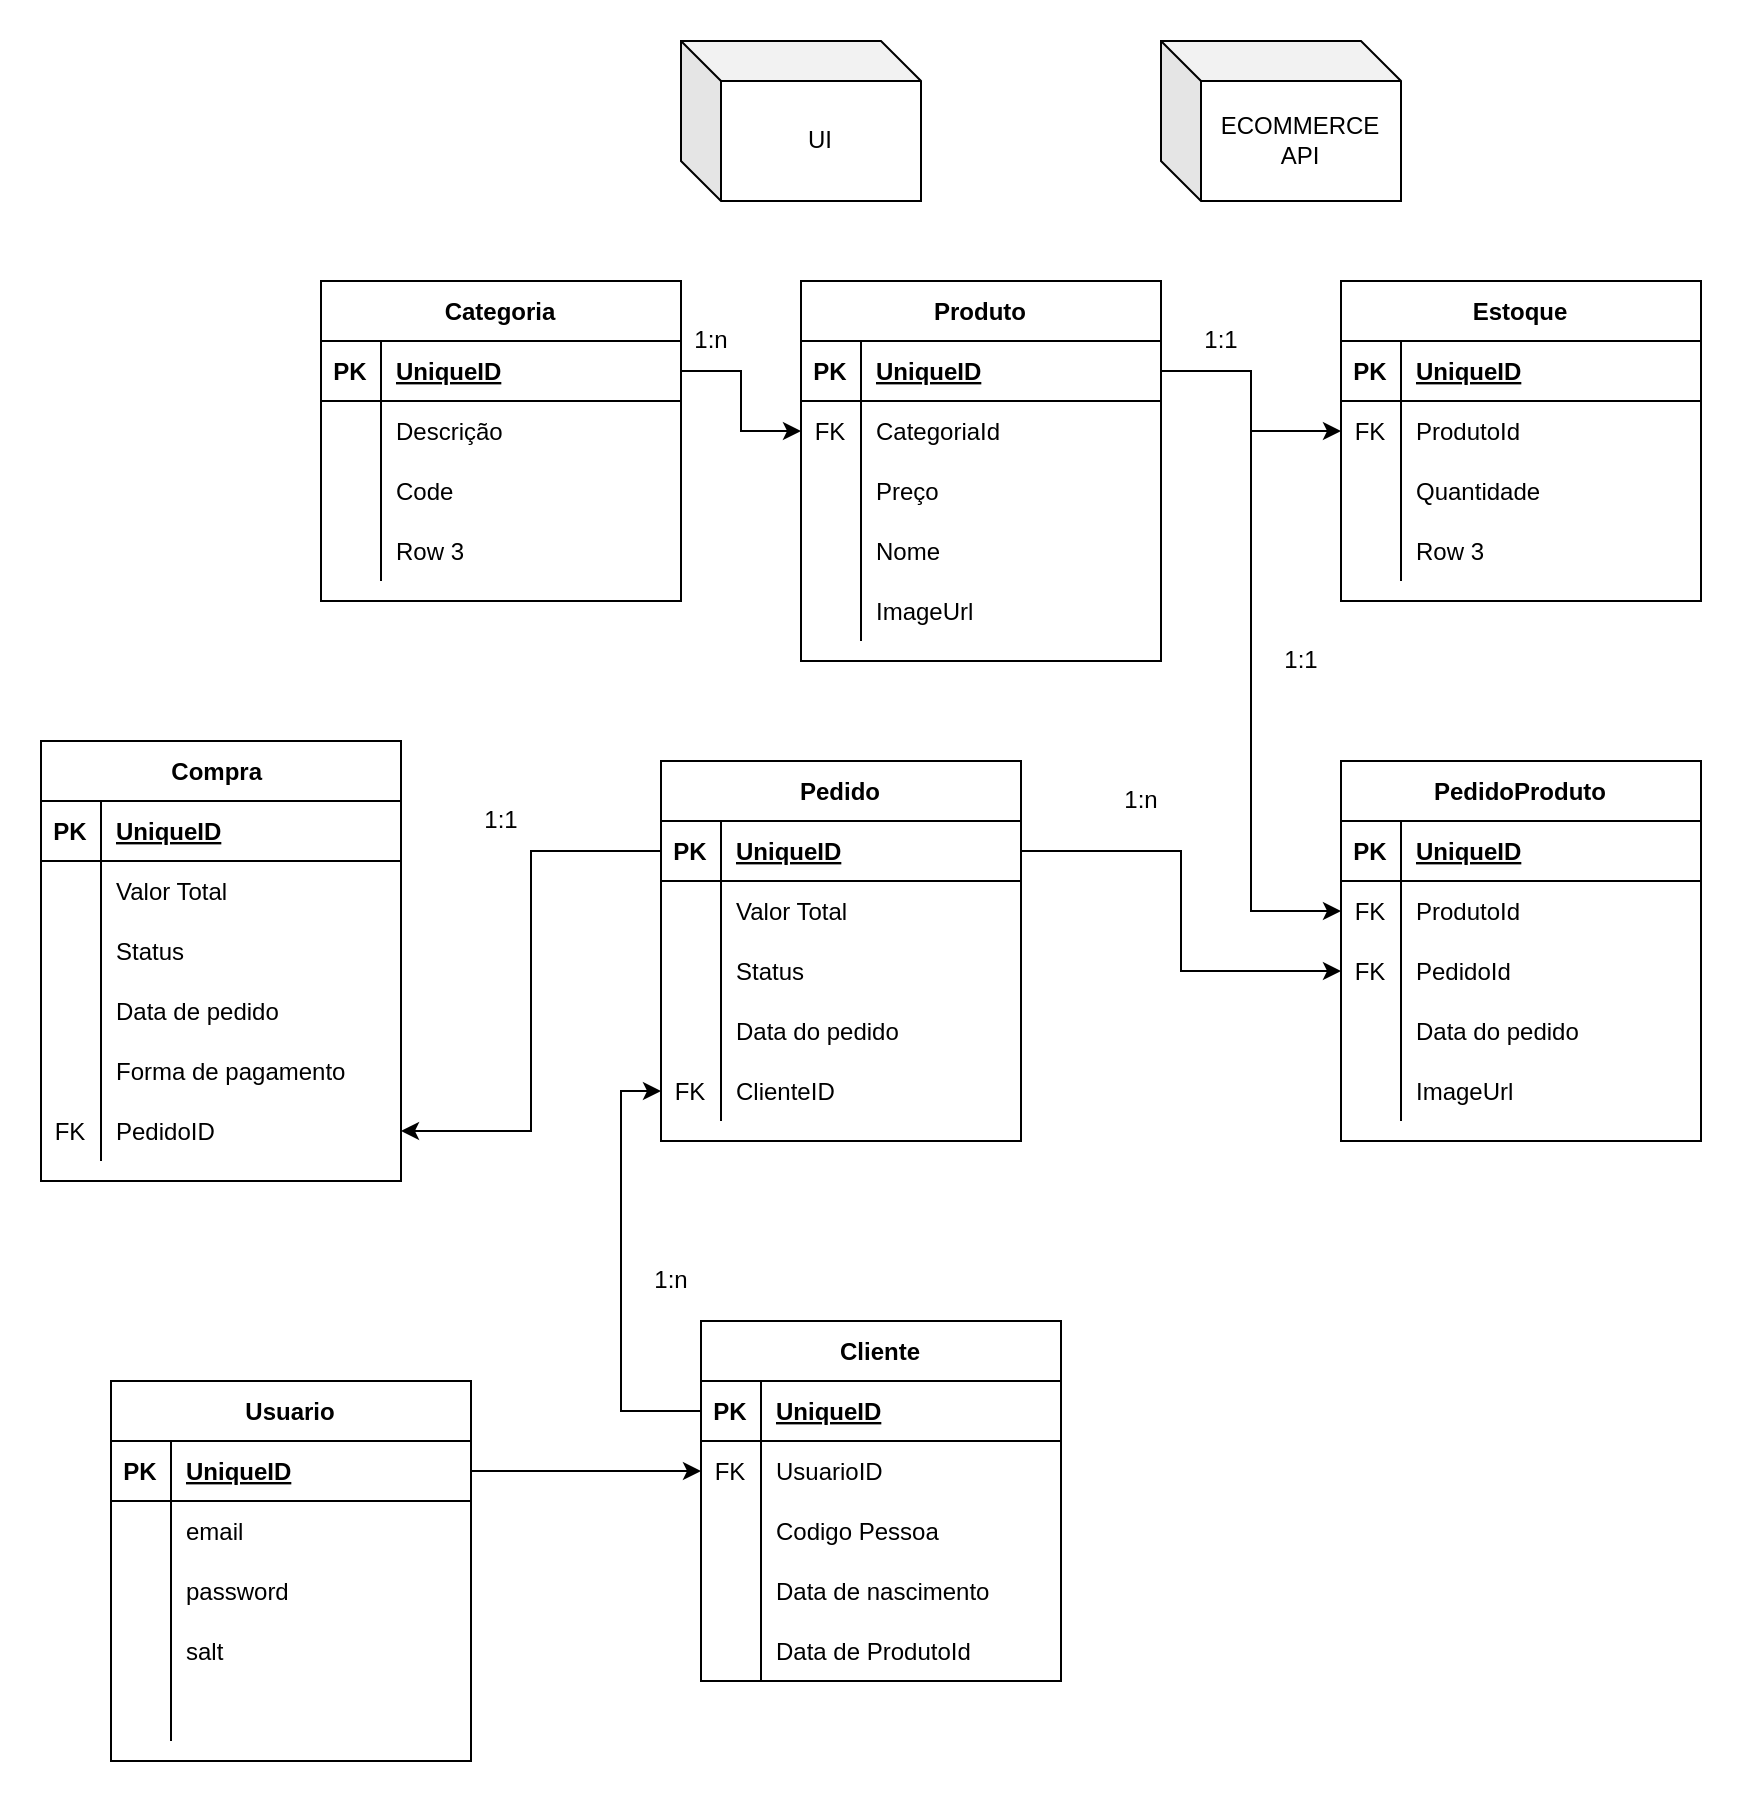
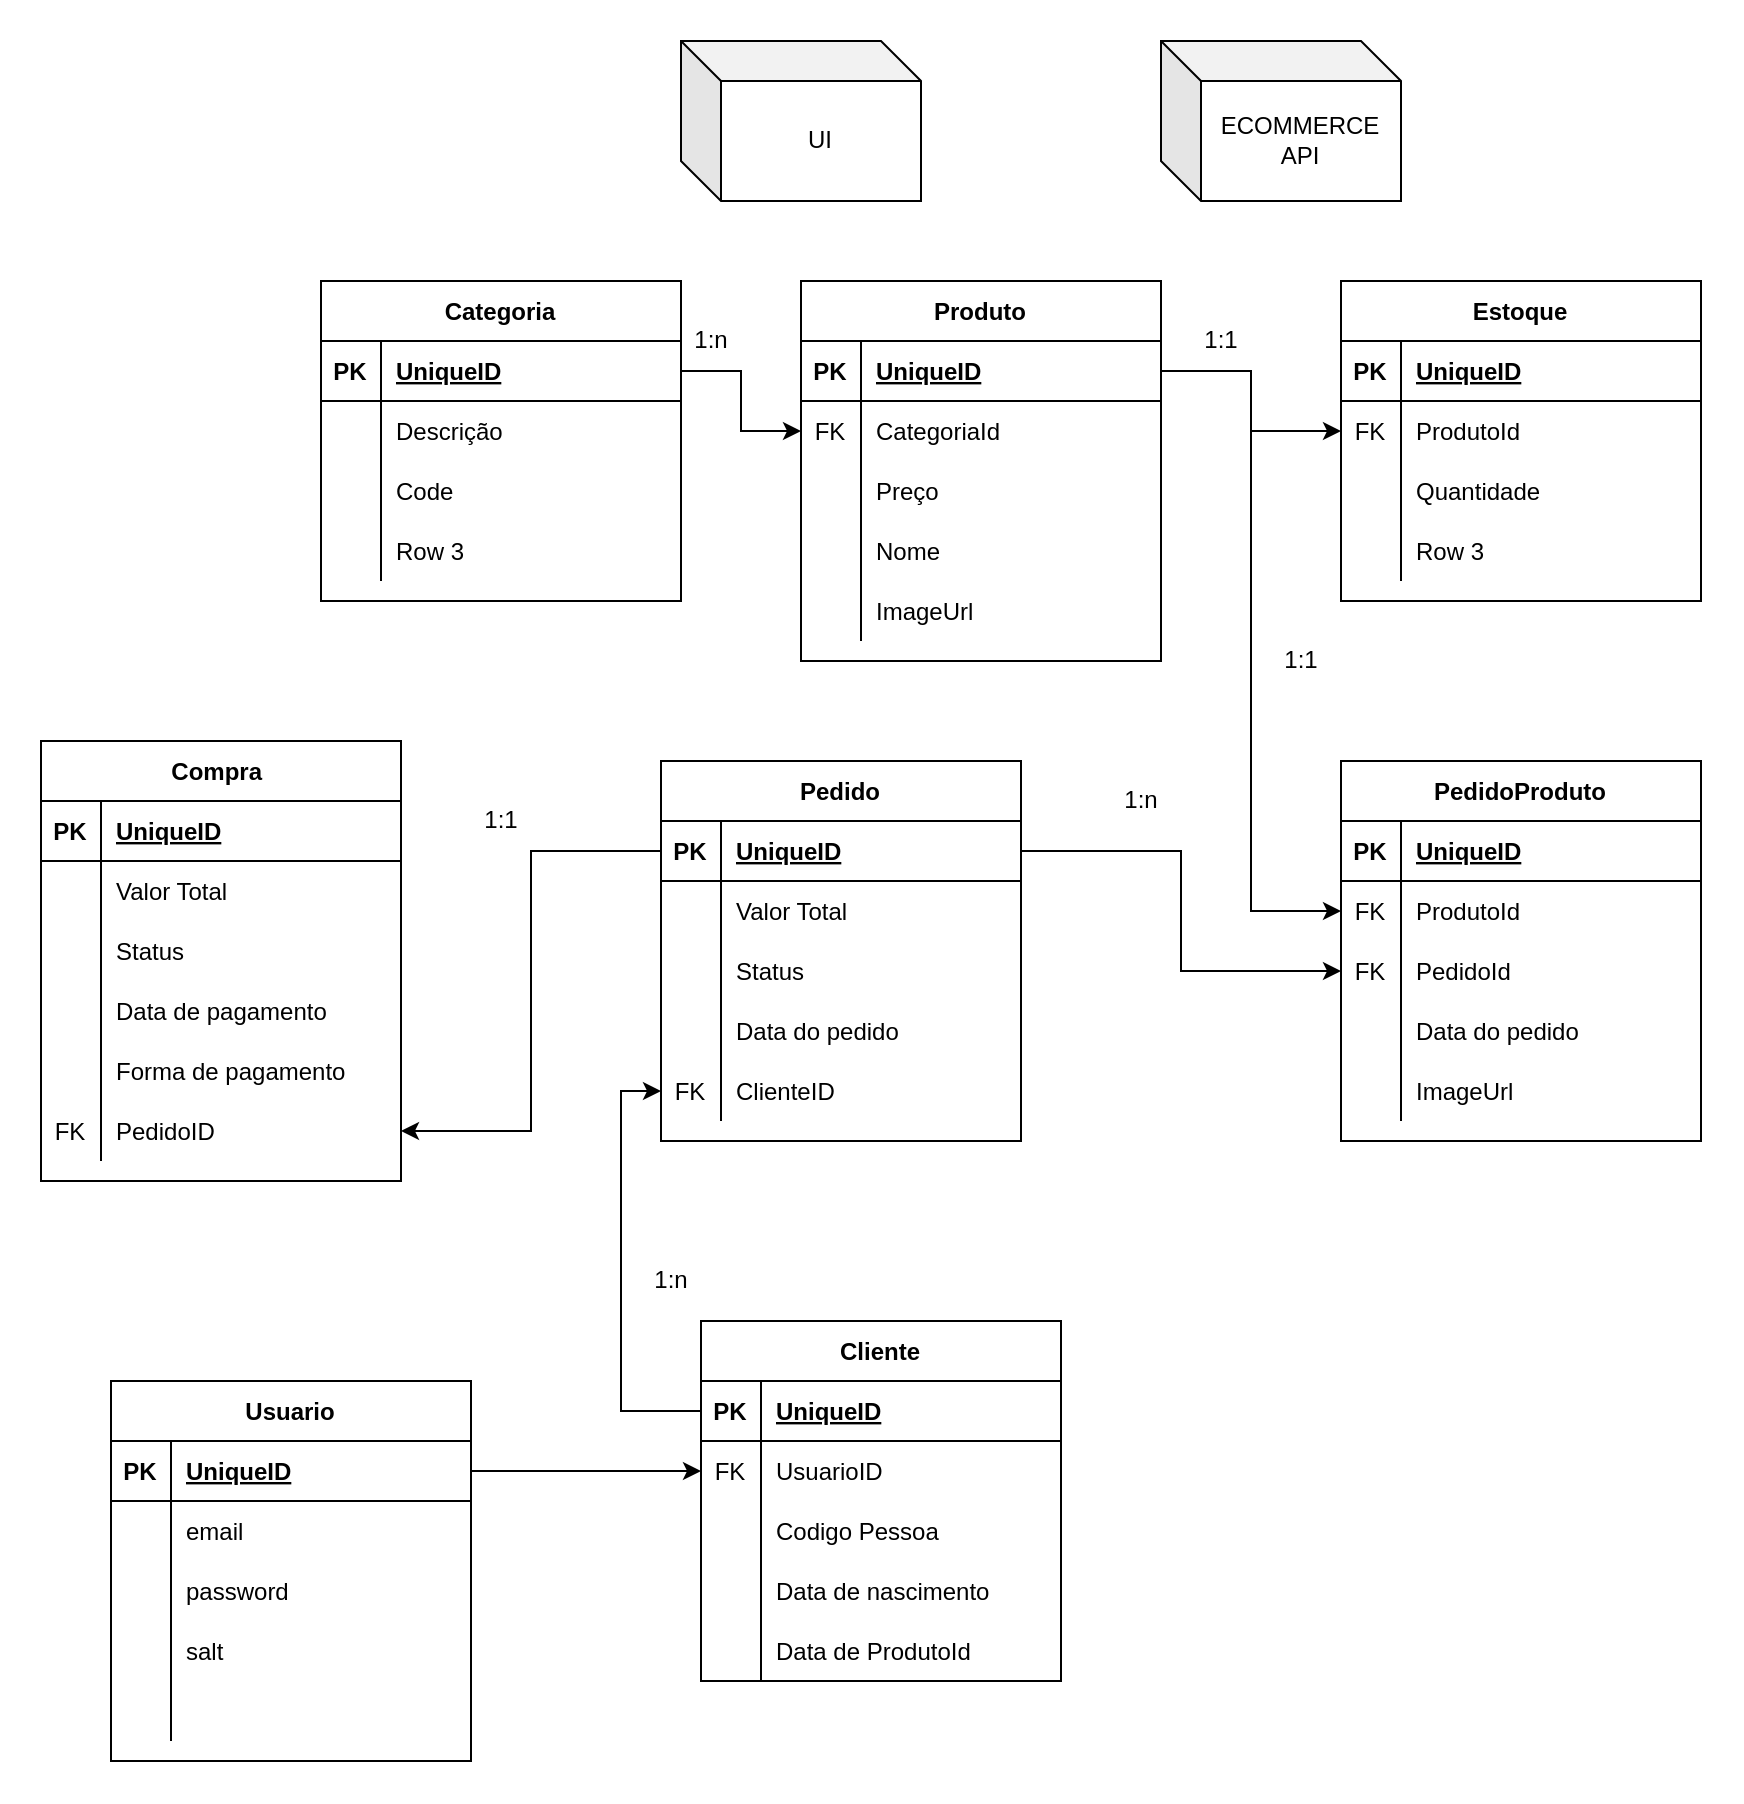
- <mxCell id="94" value="Data de pedido" style="shape=partialRectangle;connectable=0;fillColor=none;top=0;left=0;bottom=0;right=0;align=left;spacingLeft=6;overflow=hidden;" vertex="1" parent="92"><mxGeometry x="30" width="150" height="30" as="geometry" /></mxCell>
+ <mxCell id="94" value="Data de pagamento" style="shape=partialRectangle;connectable=0;fillColor=none;top=0;left=0;bottom=0;right=0;align=left;spacingLeft=6;overflow=hidden;" vertex="1" parent="92"><mxGeometry x="30" width="150" height="30" as="geometry" /></mxCell>
